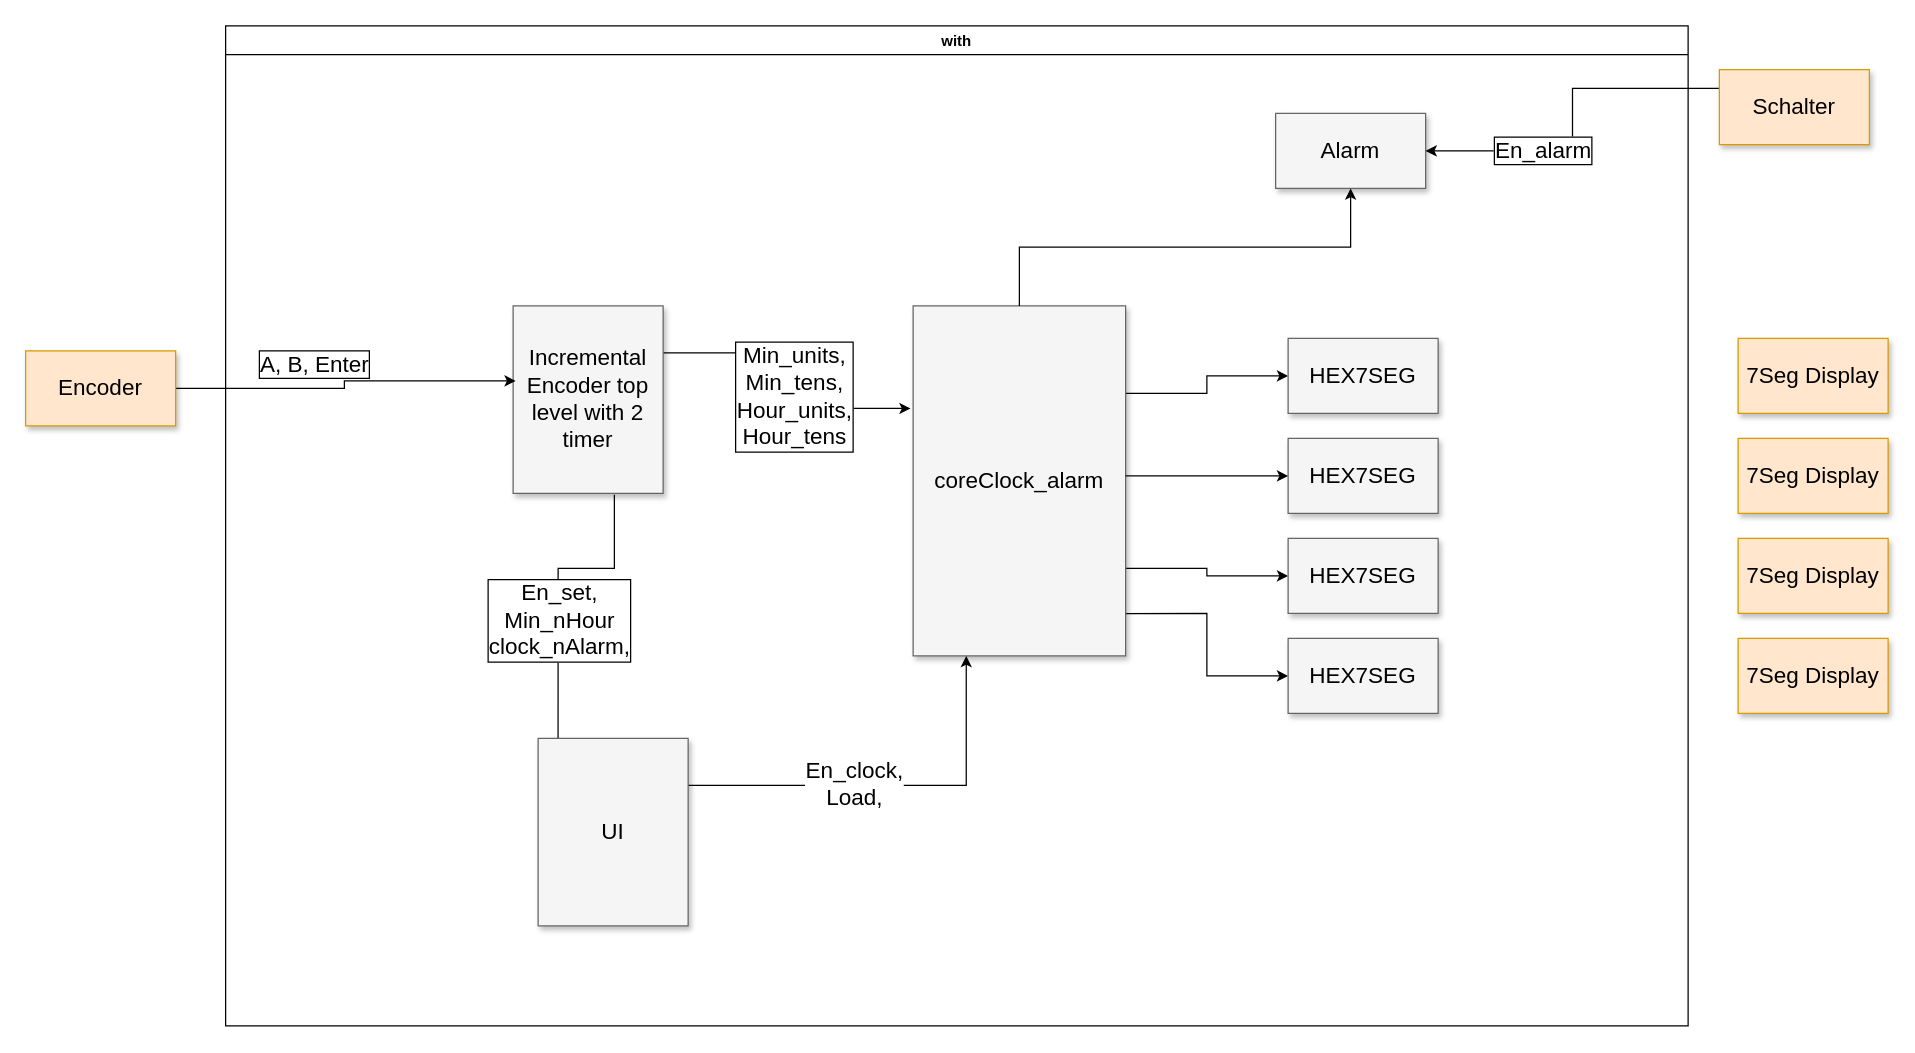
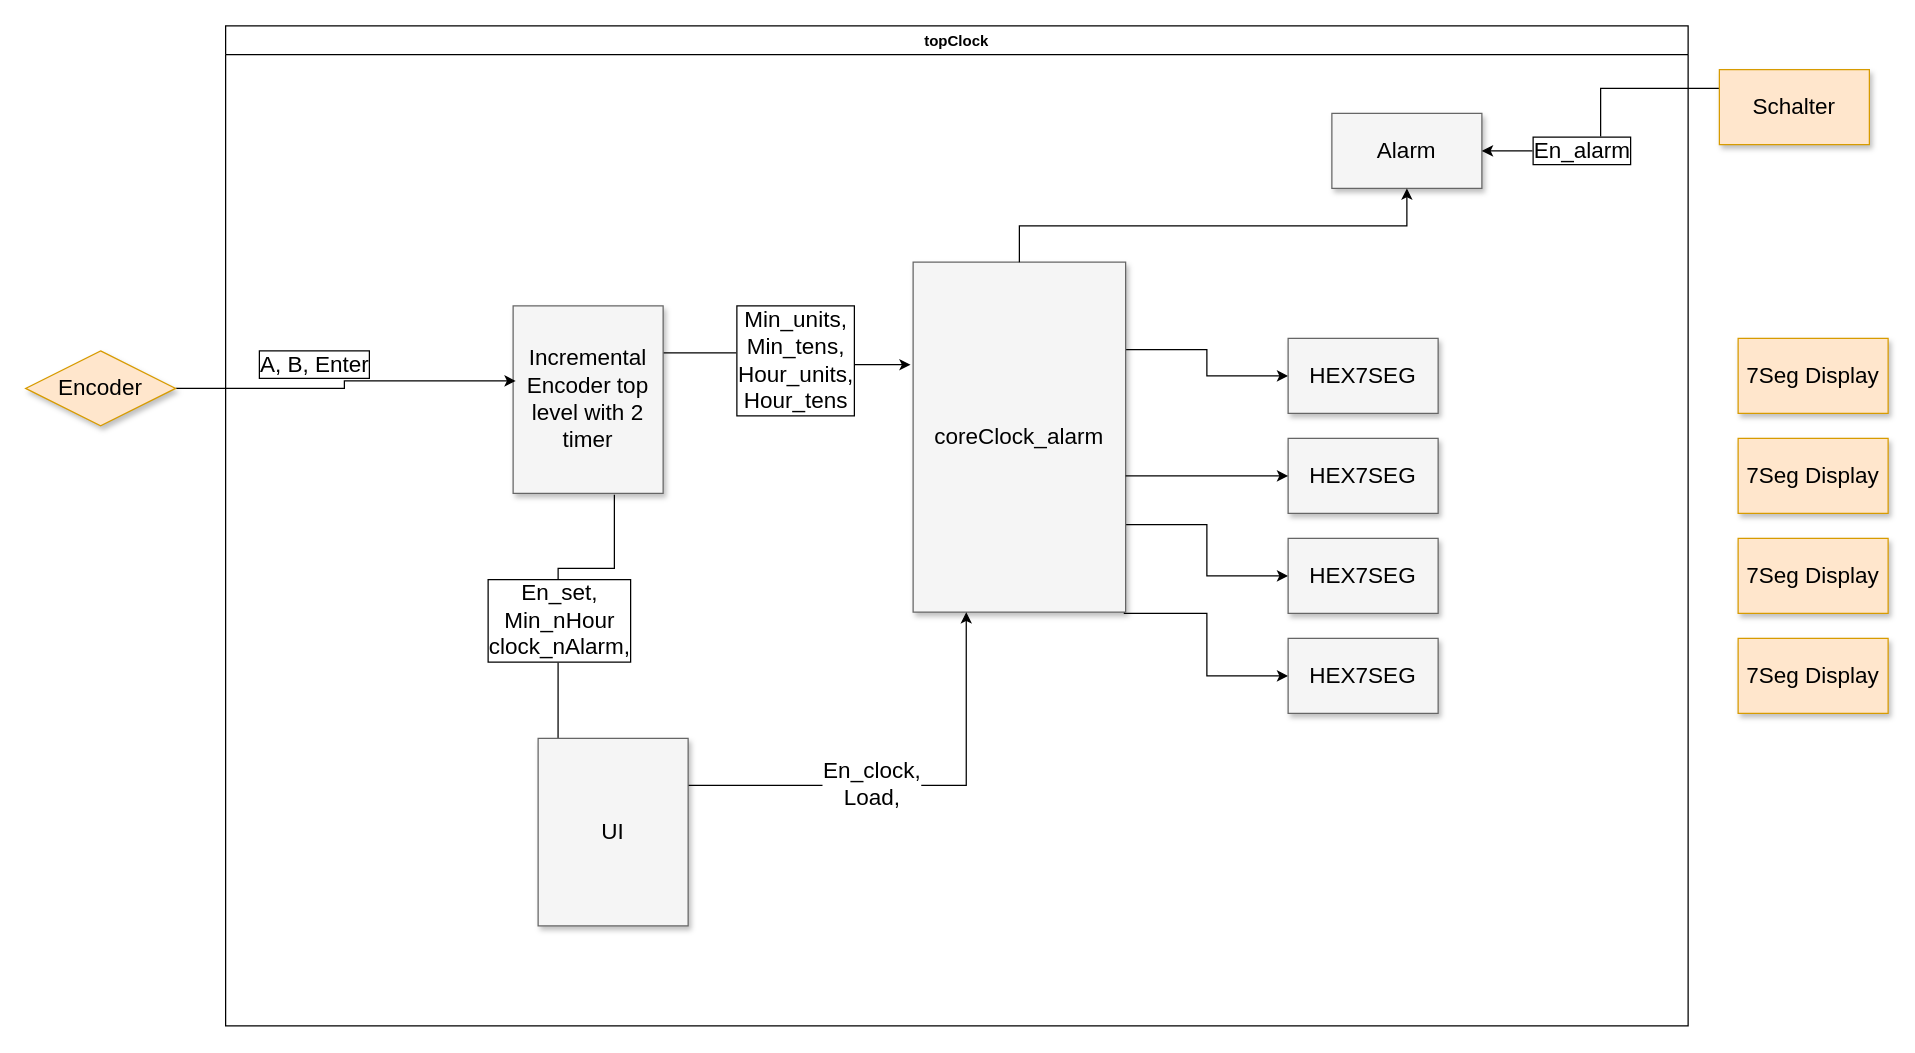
- <mxCell id="2" value="with" style="swimlane;" parent="1" vertex="1"><mxGeometry x="180" y="20" width="1170" height="800" as="geometry" /></mxCell>
+ <mxCell id="2" value="topClock" style="swimlane;" parent="1" vertex="1"><mxGeometry x="180" y="20" width="1170" height="800" as="geometry" /></mxCell>
- <mxCell id="10" value="Alarm" style="whiteSpace=wrap;html=1;shadow=1;fontSize=18;fillColor=#f5f5f5;strokeColor=#666666;" parent="2" vertex="1"><mxGeometry x="840" y="70" width="120" height="60" as="geometry" /></mxCell>
+ <mxCell id="10" value="Alarm" style="whiteSpace=wrap;html=1;shadow=1;fontSize=18;fillColor=#f5f5f5;strokeColor=#666666;" parent="2" vertex="1"><mxGeometry x="885" y="70" width="120" height="60" as="geometry" /></mxCell>
- <mxCell id="31" value="Encoder" style="whiteSpace=wrap;html=1;shadow=1;fontSize=18;fillColor=#ffe6cc;strokeColor=#d79b00;" parent="1" vertex="1"><mxGeometry x="20" y="280" width="120" height="60" as="geometry" /></mxCell>
+ <mxCell id="31" value="Encoder" style="rhombus;whiteSpace=wrap;html=1;shadow=1;fontSize=18;fillColor=#ffe6cc;strokeColor=#d79b00;" parent="1" vertex="1"><mxGeometry x="20" y="280" width="120" height="60" as="geometry" /></mxCell>
- <mxCell id="9" value="coreClock_alarm" style="whiteSpace=wrap;html=1;shadow=1;fontSize=18;fillColor=#f5f5f5;strokeColor=#666666;" parent="2" vertex="1"><mxGeometry x="550" y="224" width="170" height="280" as="geometry" /></mxCell>
+ <mxCell id="9" value="coreClock_alarm" style="whiteSpace=wrap;html=1;shadow=1;fontSize=18;fillColor=#f5f5f5;strokeColor=#666666;" parent="2" vertex="1"><mxGeometry x="550" y="189" width="170" height="280" as="geometry" /></mxCell>
